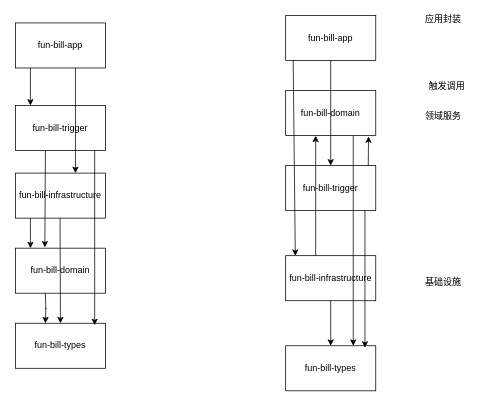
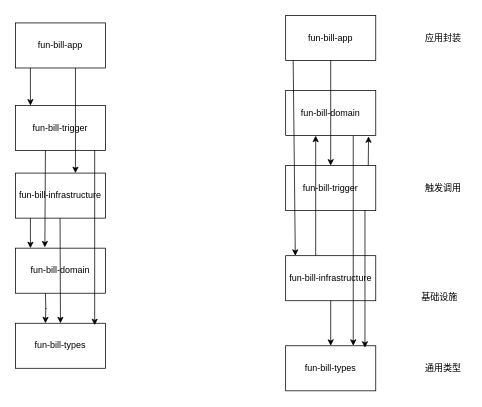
- <mxCell id="29" value="应用封装" style="text;html=1;align=center;verticalAlign=middle;whiteSpace=wrap;rounded=0;" parent="1" vertex="1"><mxGeometry x="560" y="10" width="60" height="30" as="geometry" /></mxCell>
+ <mxCell id="29" value="应用封装" style="text;html=1;align=center;verticalAlign=middle;whiteSpace=wrap;rounded=0;" parent="1" vertex="1"><mxGeometry x="560" y="35" width="60" height="30" as="geometry" /></mxCell>
- <mxCell id="26" value="触发调用" style="text;html=1;align=center;verticalAlign=middle;whiteSpace=wrap;rounded=0;" parent="1" vertex="1"><mxGeometry x="565" y="100" width="60" height="30" as="geometry" /></mxCell>
+ <mxCell id="26" value="触发调用" style="text;html=1;align=center;verticalAlign=middle;whiteSpace=wrap;rounded=0;" parent="1" vertex="1"><mxGeometry x="560" y="235" width="60" height="30" as="geometry" /></mxCell>
- <mxCell id="27" value="领域服务" style="text;html=1;align=center;verticalAlign=middle;whiteSpace=wrap;rounded=0;" parent="1" vertex="1"><mxGeometry x="560" y="140" width="60" height="30" as="geometry" /></mxCell>
- <mxCell id="28" value="基础设施" style="text;html=1;align=center;verticalAlign=middle;whiteSpace=wrap;rounded=0;" parent="1" vertex="1"><mxGeometry x="560" y="360" width="60" height="30" as="geometry" /></mxCell>
+ <mxCell id="28" value="基础设施" style="text;html=1;align=center;verticalAlign=middle;whiteSpace=wrap;rounded=0;" parent="1" vertex="1"><mxGeometry x="555" y="380" width="60" height="30" as="geometry" /></mxCell>
+ <mxCell id="30" value="通用类型" style="text;html=1;align=center;verticalAlign=middle;whiteSpace=wrap;rounded=0;" parent="1" vertex="1"><mxGeometry x="560" y="475" width="60" height="30" as="geometry" /></mxCell>
